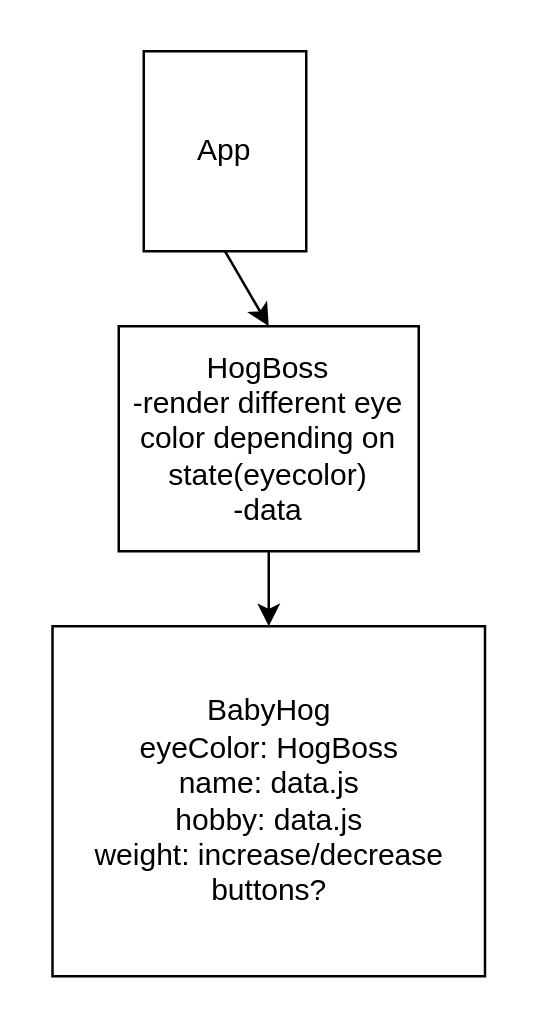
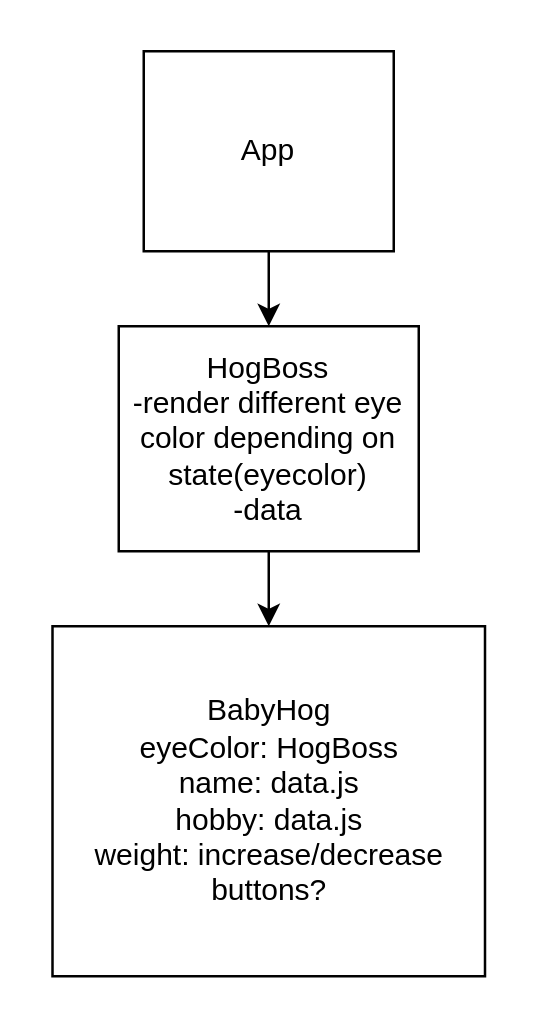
- <mxCell id="6" value="App&lt;br&gt;" style="rounded=0;whiteSpace=wrap;html=1;" vertex="1" parent="1"><mxGeometry x="57" y="20" width="65" height="80" as="geometry" /></mxCell>
+ <mxCell id="6" value="App&lt;br&gt;" style="rounded=0;whiteSpace=wrap;html=1;" vertex="1" parent="1"><mxGeometry x="57" y="20" width="100" height="80" as="geometry" /></mxCell>
